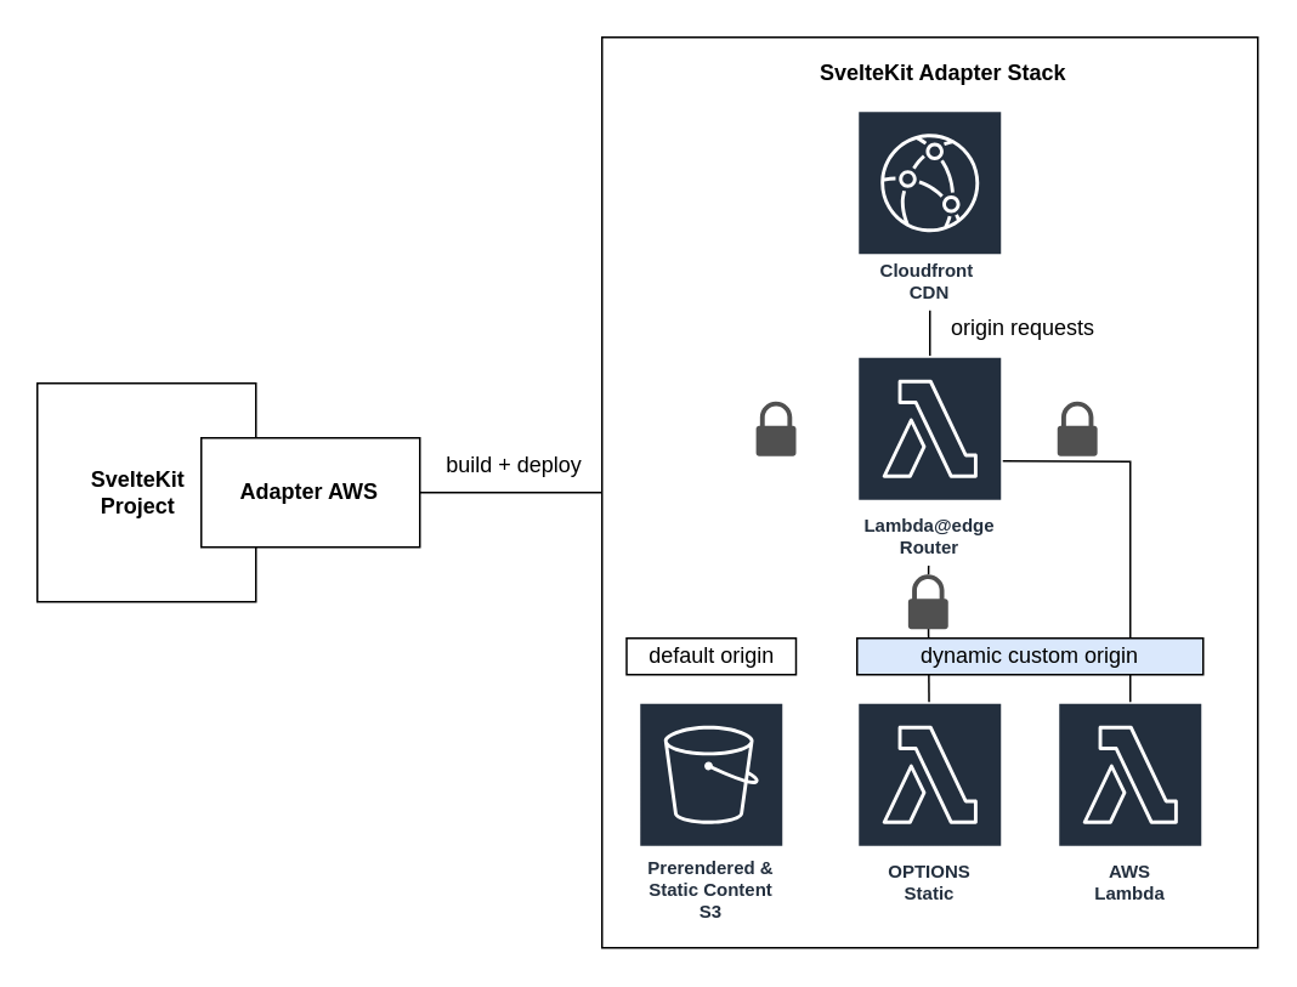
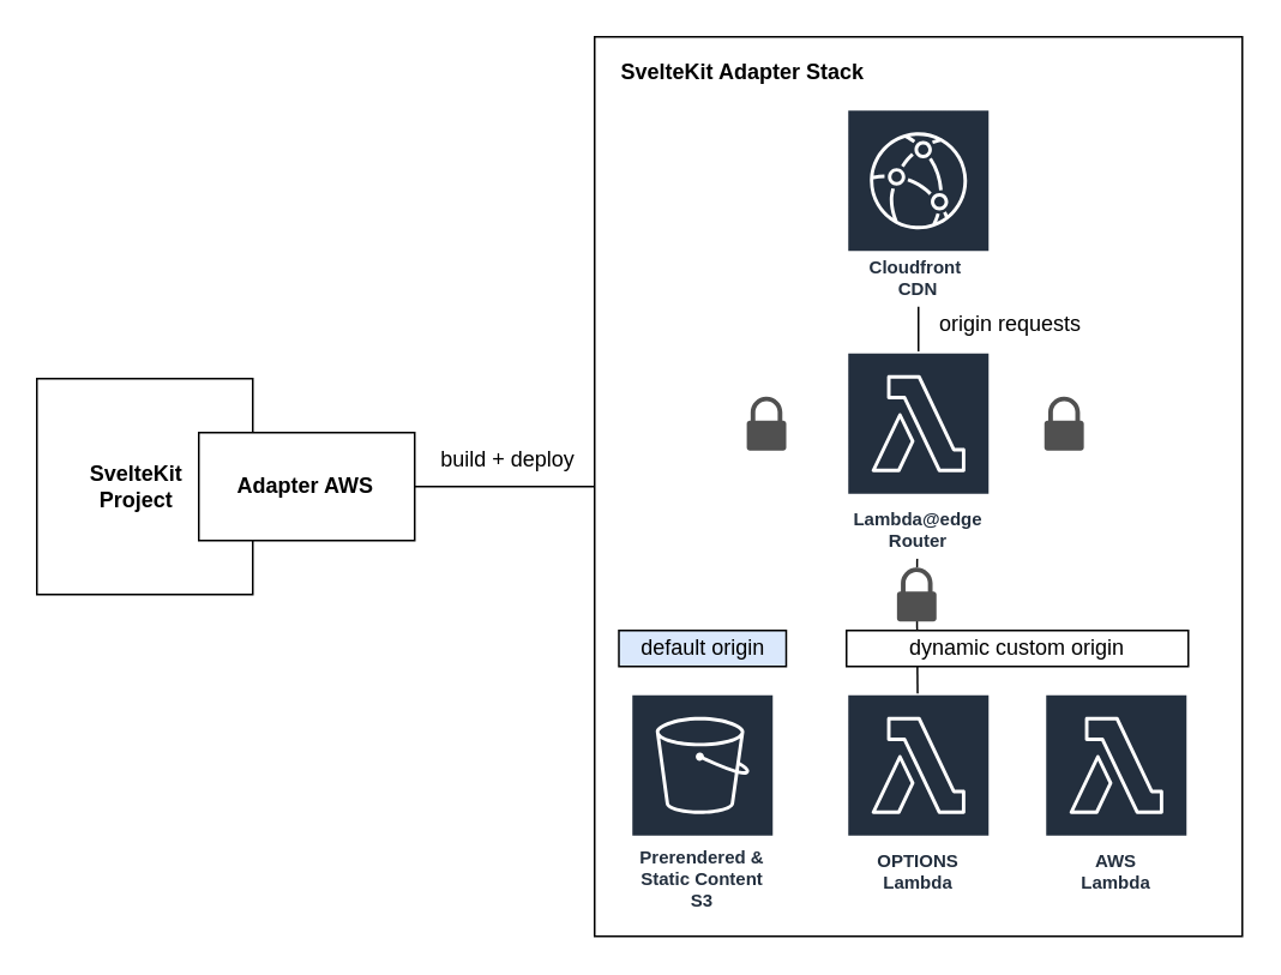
- <mxCell id="8" value="SvelteKit Adapter Stack" style="text;html=1;resizable=0;autosize=1;align=center;verticalAlign=middle;points=[];fillColor=none;strokeColor=none;rounded=0;fontStyle=1" parent="1" vertex="1"><mxGeometry x="442" y="30" width="150" height="20" as="geometry" /></mxCell>
+ <mxCell id="8" value="SvelteKit Adapter Stack" style="text;html=1;resizable=0;autosize=1;align=center;verticalAlign=middle;points=[];fillColor=none;strokeColor=none;rounded=0;fontStyle=1" parent="1" vertex="1"><mxGeometry x="337" y="30" width="150" height="20" as="geometry" /></mxCell>
- <mxCell id="22" value="" style="endArrow=none;html=1;rounded=0;" edge="1" parent="1" source="11" target="19"><mxGeometry width="50" height="50" relative="1" as="geometry"><mxPoint x="410" y="370" as="sourcePoint" /><mxPoint x="460" y="320" as="targetPoint" /><Array as="points"><mxPoint x="620" y="253" /></Array></mxGeometry></mxCell>
- <mxCell id="20" value="default origin" style="rounded=0;whiteSpace=wrap;html=1;" parent="1" vertex="1"><mxGeometry x="343.5" y="350" width="93" height="20" as="geometry" /></mxCell>
+ <mxCell id="20" value="default origin" style="rounded=0;whiteSpace=wrap;html=1;fillColor=#dae8fc;" parent="1" vertex="1"><mxGeometry x="343.5" y="350" width="93" height="20" as="geometry" /></mxCell>
- <mxCell id="24" value="dynamic custom origin" style="rounded=0;whiteSpace=wrap;html=1;fillColor=#dae8fc;" parent="1" vertex="1"><mxGeometry x="470" y="350" width="190" height="20" as="geometry" /></mxCell>
+ <mxCell id="24" value="dynamic custom origin" style="rounded=0;whiteSpace=wrap;html=1;" parent="1" vertex="1"><mxGeometry x="470" y="350" width="190" height="20" as="geometry" /></mxCell>
- <mxCell id="13" value="OPTIONS&lt;br&gt;Static" style="sketch=0;outlineConnect=0;fontColor=#232F3E;gradientColor=none;strokeColor=#ffffff;fillColor=#232F3E;dashed=0;verticalLabelPosition=middle;verticalAlign=bottom;align=center;html=1;whiteSpace=wrap;fontSize=10;fontStyle=1;spacing=3;shape=mxgraph.aws4.productIcon;prIcon=mxgraph.aws4.lambda;" parent="1" vertex="1"><mxGeometry x="470" y="385" width="80" height="115" as="geometry" /></mxCell>
+ <mxCell id="13" value="OPTIONS&lt;br&gt;Lambda" style="sketch=0;outlineConnect=0;fontColor=#232F3E;gradientColor=none;strokeColor=#ffffff;fillColor=#232F3E;dashed=0;verticalLabelPosition=middle;verticalAlign=bottom;align=center;html=1;whiteSpace=wrap;fontSize=10;fontStyle=1;spacing=3;shape=mxgraph.aws4.productIcon;prIcon=mxgraph.aws4.lambda;" parent="1" vertex="1"><mxGeometry x="470" y="385" width="80" height="115" as="geometry" /></mxCell>
